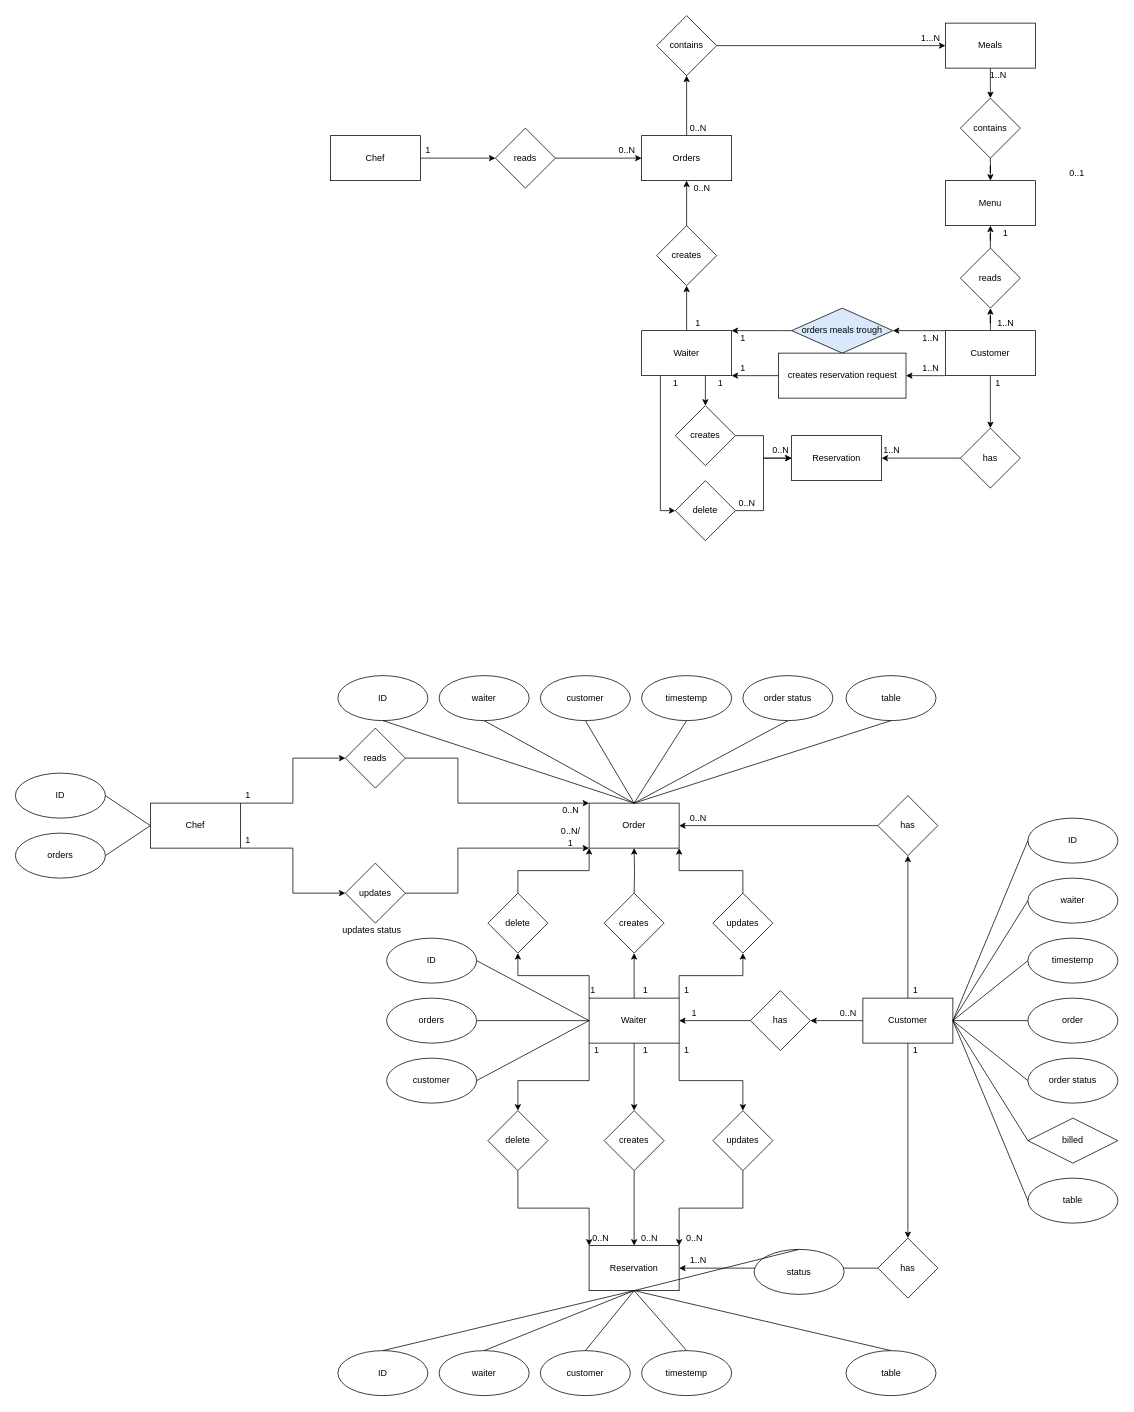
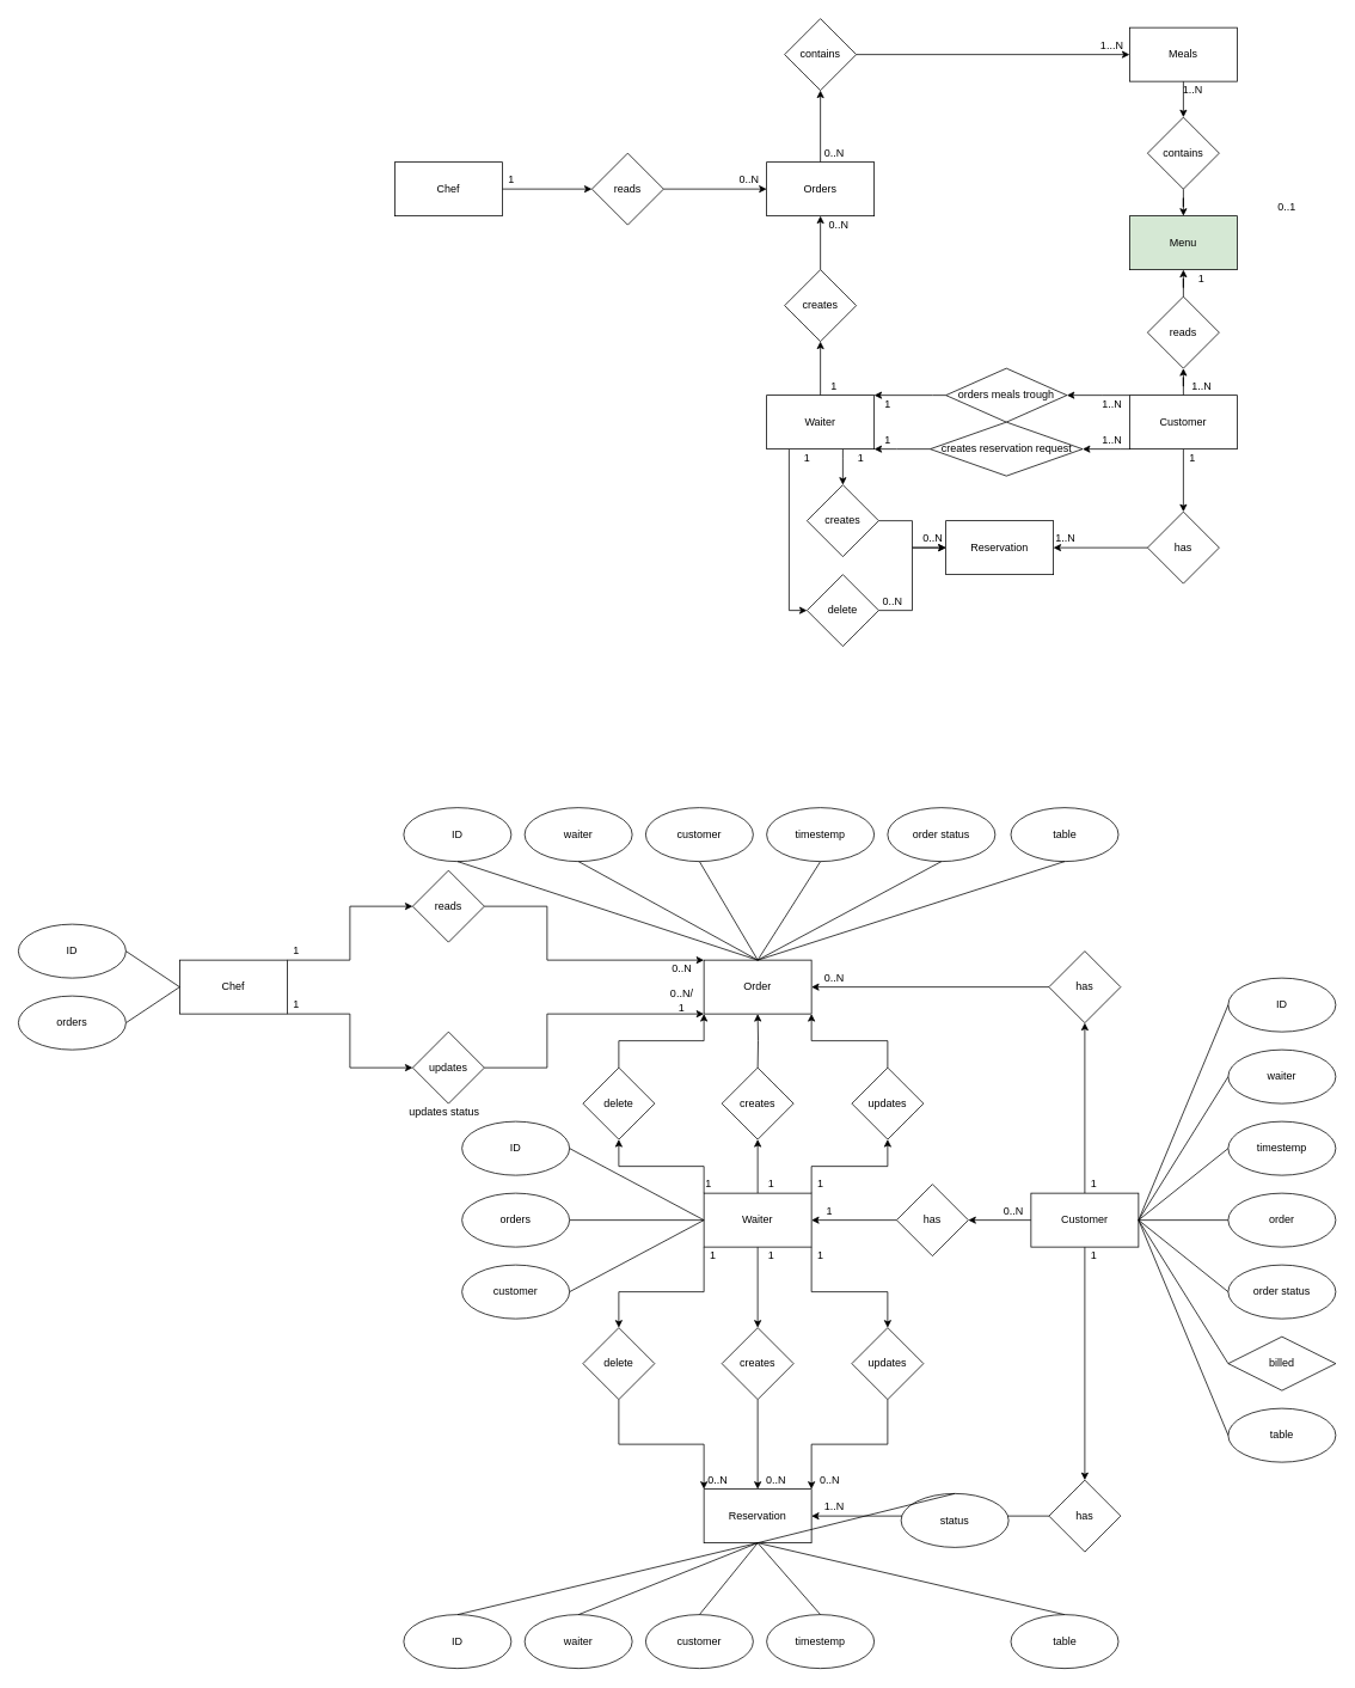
- <mxCell id="37" value="Menu" style="rounded=0;whiteSpace=wrap;html=1;" parent="1" vertex="1"><mxGeometry x="1260" y="240" width="120" height="60" as="geometry" /></mxCell>
+ <mxCell id="37" value="Menu" style="rounded=0;whiteSpace=wrap;html=1;fillColor=#d5e8d4;" parent="1" vertex="1"><mxGeometry x="1260" y="240" width="120" height="60" as="geometry" /></mxCell>
- <mxCell id="16" value="orders meals trough" style="rhombus;whiteSpace=wrap;html=1;rounded=0;fillColor=#dae8fc;" parent="1" vertex="1"><mxGeometry x="1055" y="410" width="135" height="60" as="geometry" /></mxCell>
+ <mxCell id="16" value="orders meals trough" style="rhombus;whiteSpace=wrap;html=1;rounded=0;" parent="1" vertex="1"><mxGeometry x="1055" y="410" width="135" height="60" as="geometry" /></mxCell>
- <mxCell id="46" value="creates reservation request" style="whiteSpace=wrap;html=1;rounded=0;" parent="1" vertex="1"><mxGeometry x="1037.5" y="470" width="170" height="60" as="geometry" /></mxCell>
+ <mxCell id="46" value="creates reservation request" style="rhombus;whiteSpace=wrap;html=1;rounded=0;" parent="1" vertex="1"><mxGeometry x="1037.5" y="470" width="170" height="60" as="geometry" /></mxCell>
